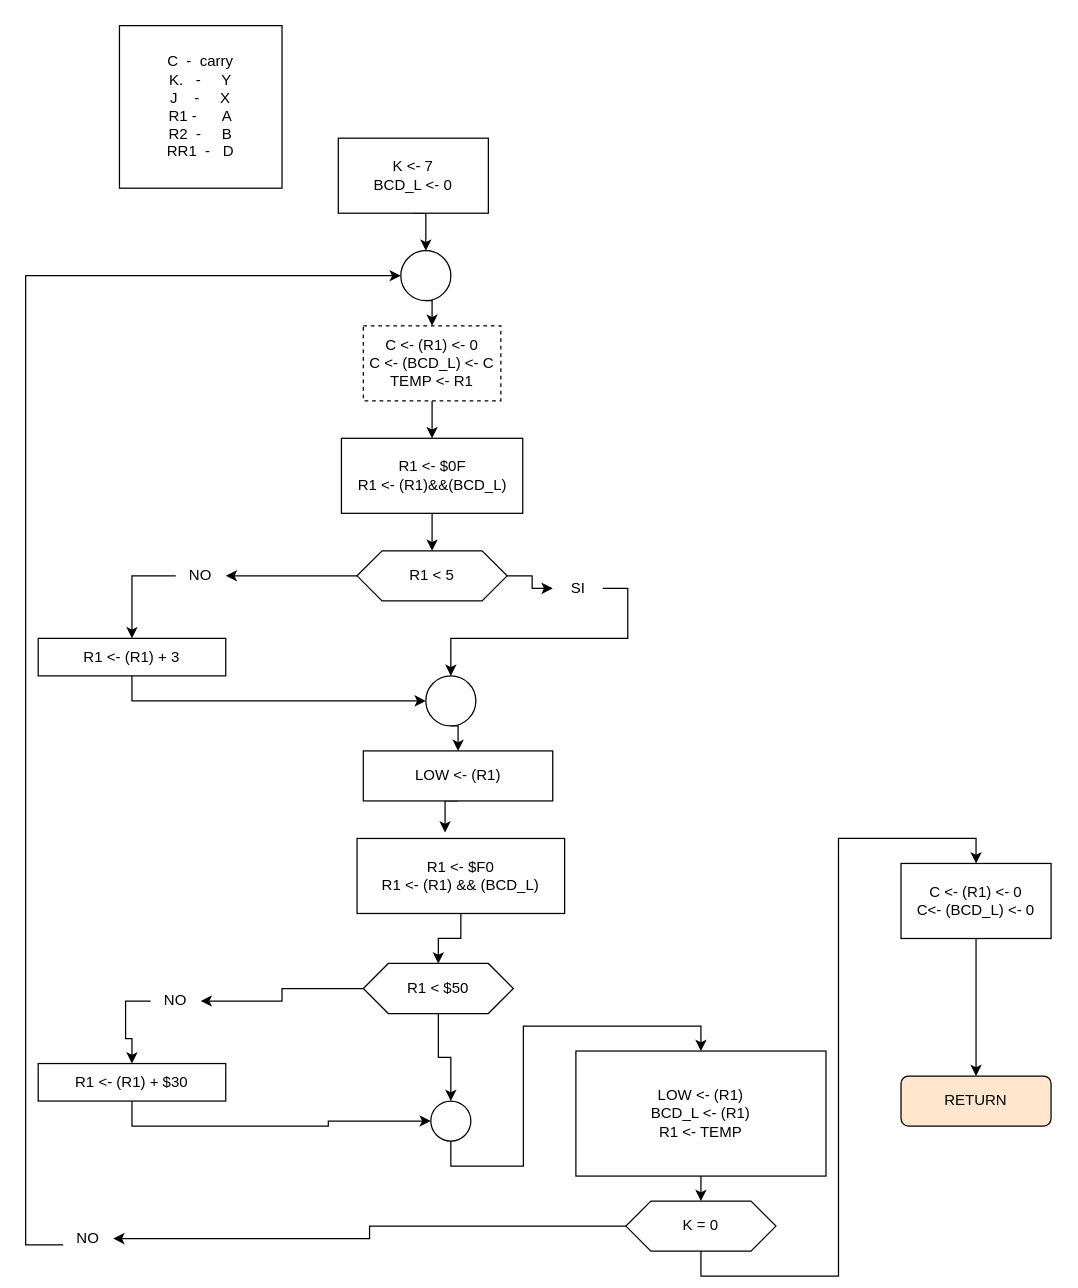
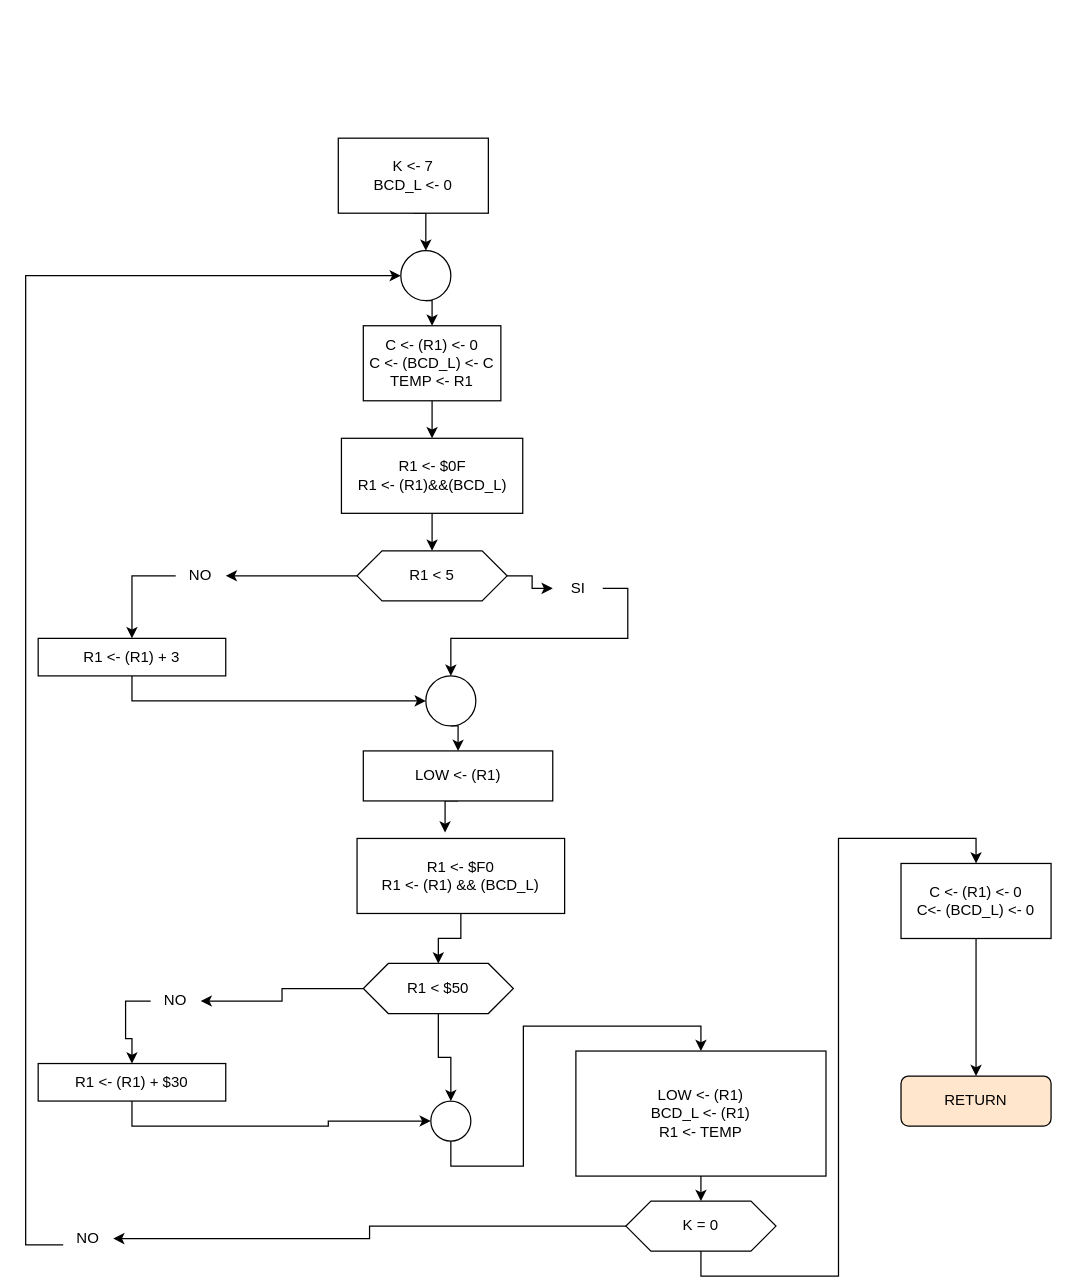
- <mxCell id="2" value="C &amp;nbsp;- &amp;nbsp;carry&lt;br&gt;K. &amp;nbsp; - &amp;nbsp; &amp;nbsp; Y&lt;br&gt;J &amp;nbsp; &amp;nbsp;- &amp;nbsp; &amp;nbsp; X&lt;br&gt;R1 - &amp;nbsp; &amp;nbsp; &amp;nbsp;A&lt;br&gt;R2 &amp;nbsp;- &amp;nbsp; &amp;nbsp; B&lt;br&gt;RR1 &amp;nbsp;- &amp;nbsp; D" style="whiteSpace=wrap;html=1;aspect=fixed;" parent="1" vertex="1"><mxGeometry x="95" y="20" width="130" height="130" as="geometry" /></mxCell>
- <mxCell id="8" value="C &amp;lt;- (R1) &amp;lt;- 0&lt;br&gt;C &amp;lt;- (BCD_L) &amp;lt;- C&lt;br&gt;TEMP&amp;nbsp;&amp;lt;- R1" style="rounded=0;whiteSpace=wrap;html=1;dashed=1;" parent="1" vertex="1"><mxGeometry x="290" y="260" width="110" height="60" as="geometry" /></mxCell>
+ <mxCell id="8" value="C &amp;lt;- (R1) &amp;lt;- 0&lt;br&gt;C &amp;lt;- (BCD_L) &amp;lt;- C&lt;br&gt;TEMP&amp;nbsp;&amp;lt;- R1" style="rounded=0;whiteSpace=wrap;html=1;" parent="1" vertex="1"><mxGeometry x="290" y="260" width="110" height="60" as="geometry" /></mxCell>
